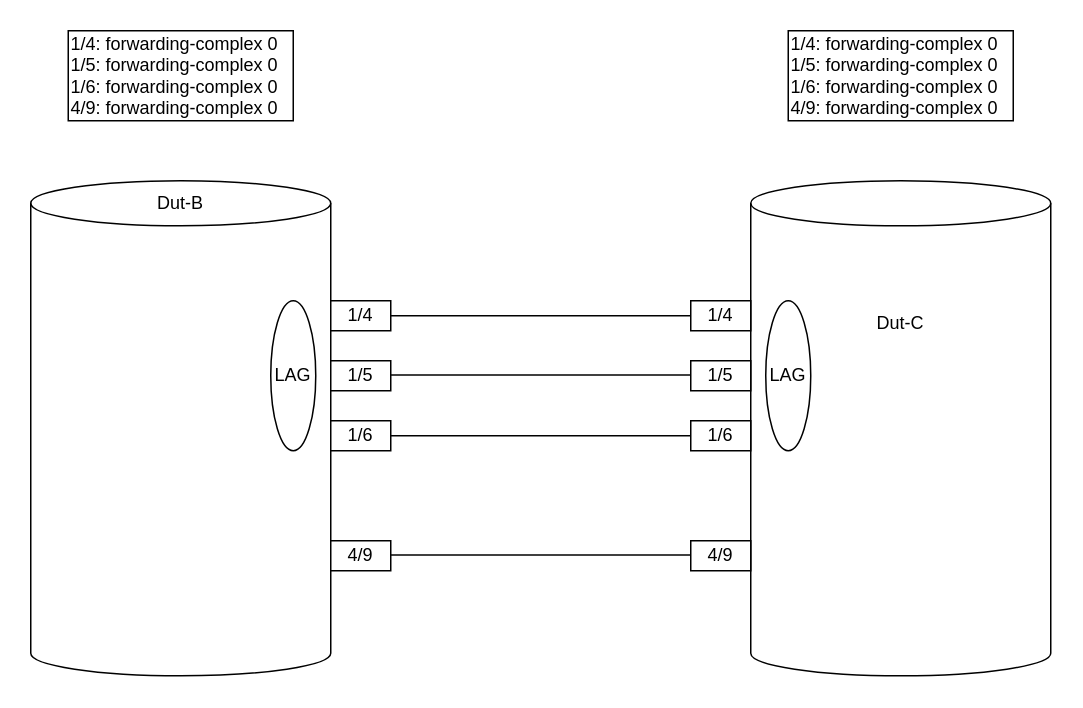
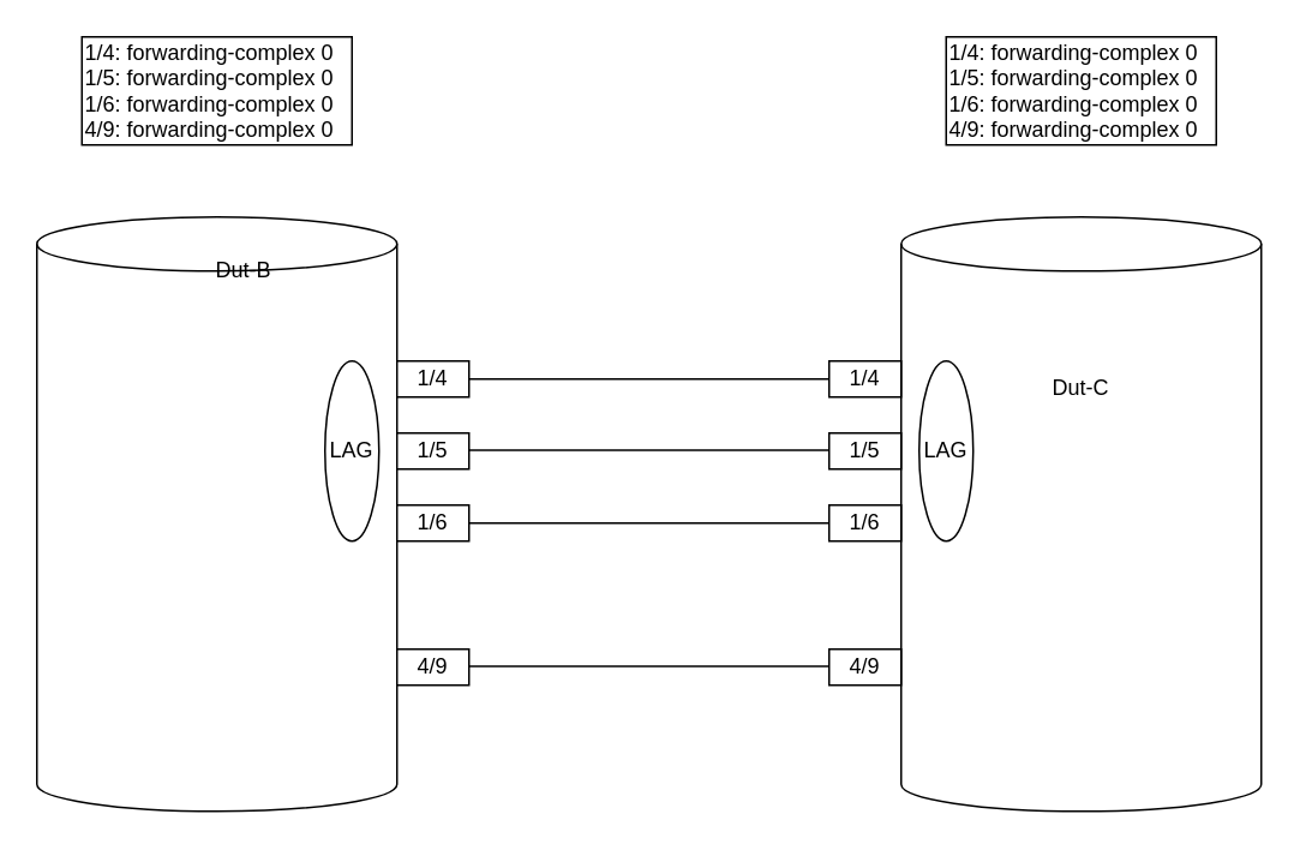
- <mxCell id="3" value="Dut-B" style="text;html=1;align=center;verticalAlign=middle;whiteSpace=wrap;rounded=0;" vertex="1" parent="1"><mxGeometry x="90" y="120" width="60" height="30" as="geometry" /></mxCell>
+ <mxCell id="3" value="Dut-B" style="text;html=1;align=center;verticalAlign=middle;whiteSpace=wrap;rounded=0;" vertex="1" parent="1"><mxGeometry x="105" y="135" width="60" height="30" as="geometry" /></mxCell>
